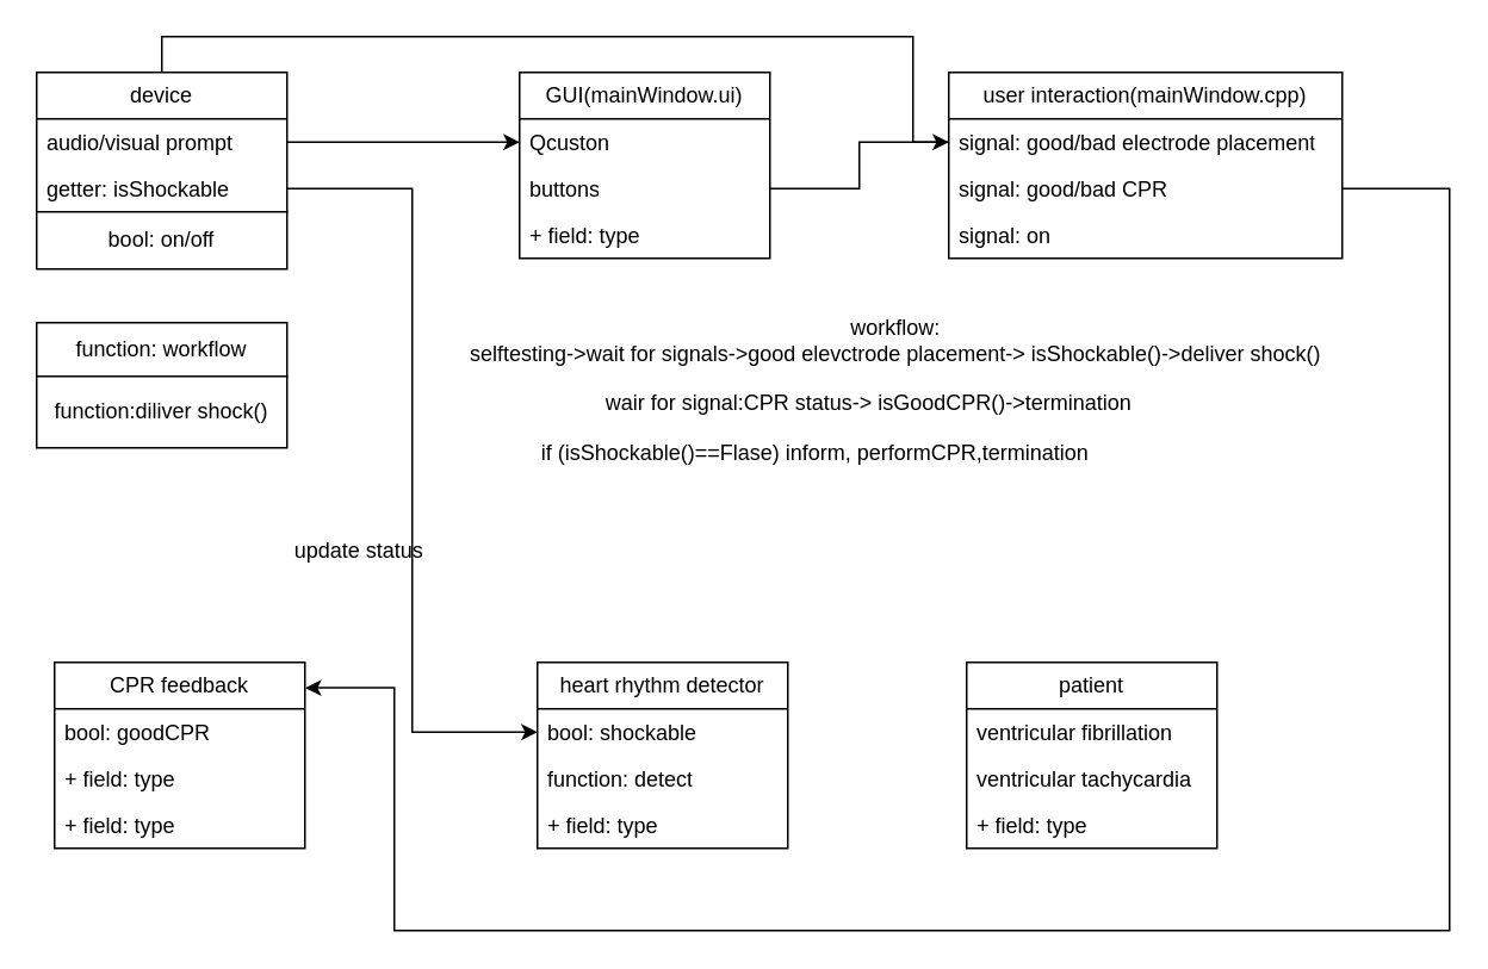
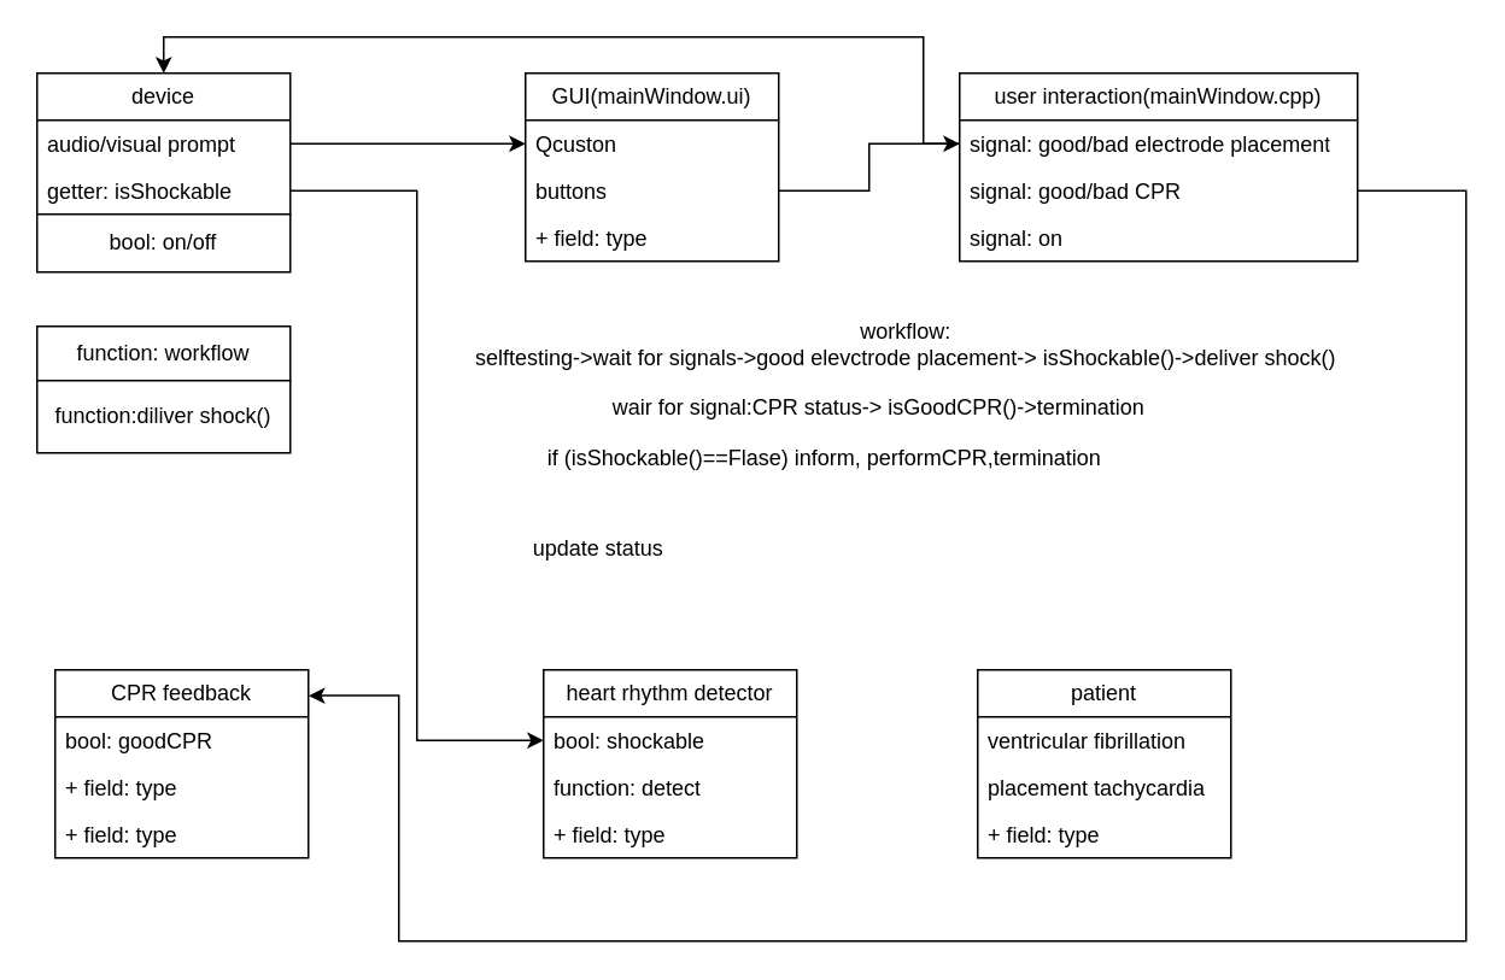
- <mxCell id="29" style="edgeStyle=orthogonalEdgeStyle;rounded=0;orthogonalLoop=1;jettySize=auto;html=1;entryX=0.5;entryY=0;entryDx=0;entryDy=0;exitX=0;exitY=0.5;exitDx=0;exitDy=0;endArrow=none;" edge="1" parent="1" source="21" target="2"><mxGeometry relative="1" as="geometry"><Array as="points"><mxPoint x="510" y="79" /><mxPoint x="510" y="20" /><mxPoint x="90" y="20" /></Array></mxGeometry></mxCell>
+ <mxCell id="29" style="edgeStyle=orthogonalEdgeStyle;rounded=0;orthogonalLoop=1;jettySize=auto;html=1;entryX=0.5;entryY=0;entryDx=0;entryDy=0;exitX=0;exitY=0.5;exitDx=0;exitDy=0;" edge="1" parent="1" source="21" target="2"><mxGeometry relative="1" as="geometry"><Array as="points"><mxPoint x="510" y="79" /><mxPoint x="510" y="20" /><mxPoint x="90" y="20" /></Array></mxGeometry></mxCell>
- <mxCell id="34" value="update status" style="text;html=1;align=center;verticalAlign=middle;resizable=0;points=[];autosize=1;strokeColor=none;fillColor=none;" vertex="1" parent="1"><mxGeometry x="150" y="293" width="100" height="30" as="geometry" /></mxCell>
+ <mxCell id="34" value="update status" style="text;html=1;align=center;verticalAlign=middle;resizable=0;points=[];autosize=1;strokeColor=none;fillColor=none;" vertex="1" parent="1"><mxGeometry x="280" y="288" width="100" height="30" as="geometry" /></mxCell>
- <mxCell id="26" value="ventricular tachycardia" style="text;strokeColor=none;fillColor=none;align=left;verticalAlign=top;spacingLeft=4;spacingRight=4;overflow=hidden;rotatable=0;points=[[0,0.5],[1,0.5]];portConstraint=eastwest;whiteSpace=wrap;html=1;" vertex="1" parent="24"><mxGeometry y="52" width="140" height="26" as="geometry" /></mxCell>
+ <mxCell id="26" value="placement tachycardia" style="text;strokeColor=none;fillColor=none;align=left;verticalAlign=top;spacingLeft=4;spacingRight=4;overflow=hidden;rotatable=0;points=[[0,0.5],[1,0.5]];portConstraint=eastwest;whiteSpace=wrap;html=1;" vertex="1" parent="24"><mxGeometry y="52" width="140" height="26" as="geometry" /></mxCell>
